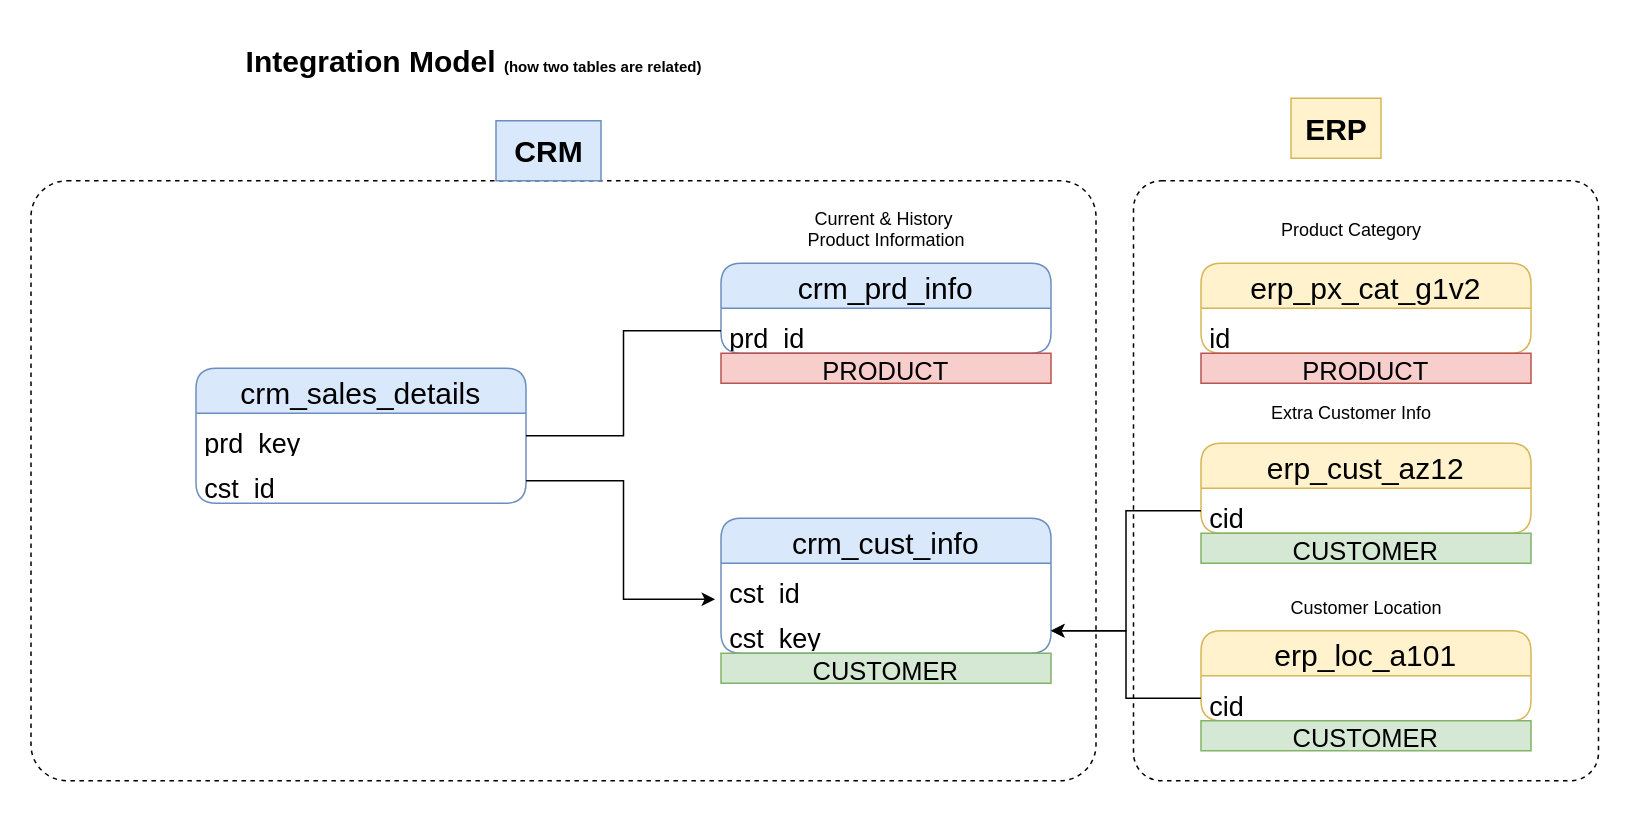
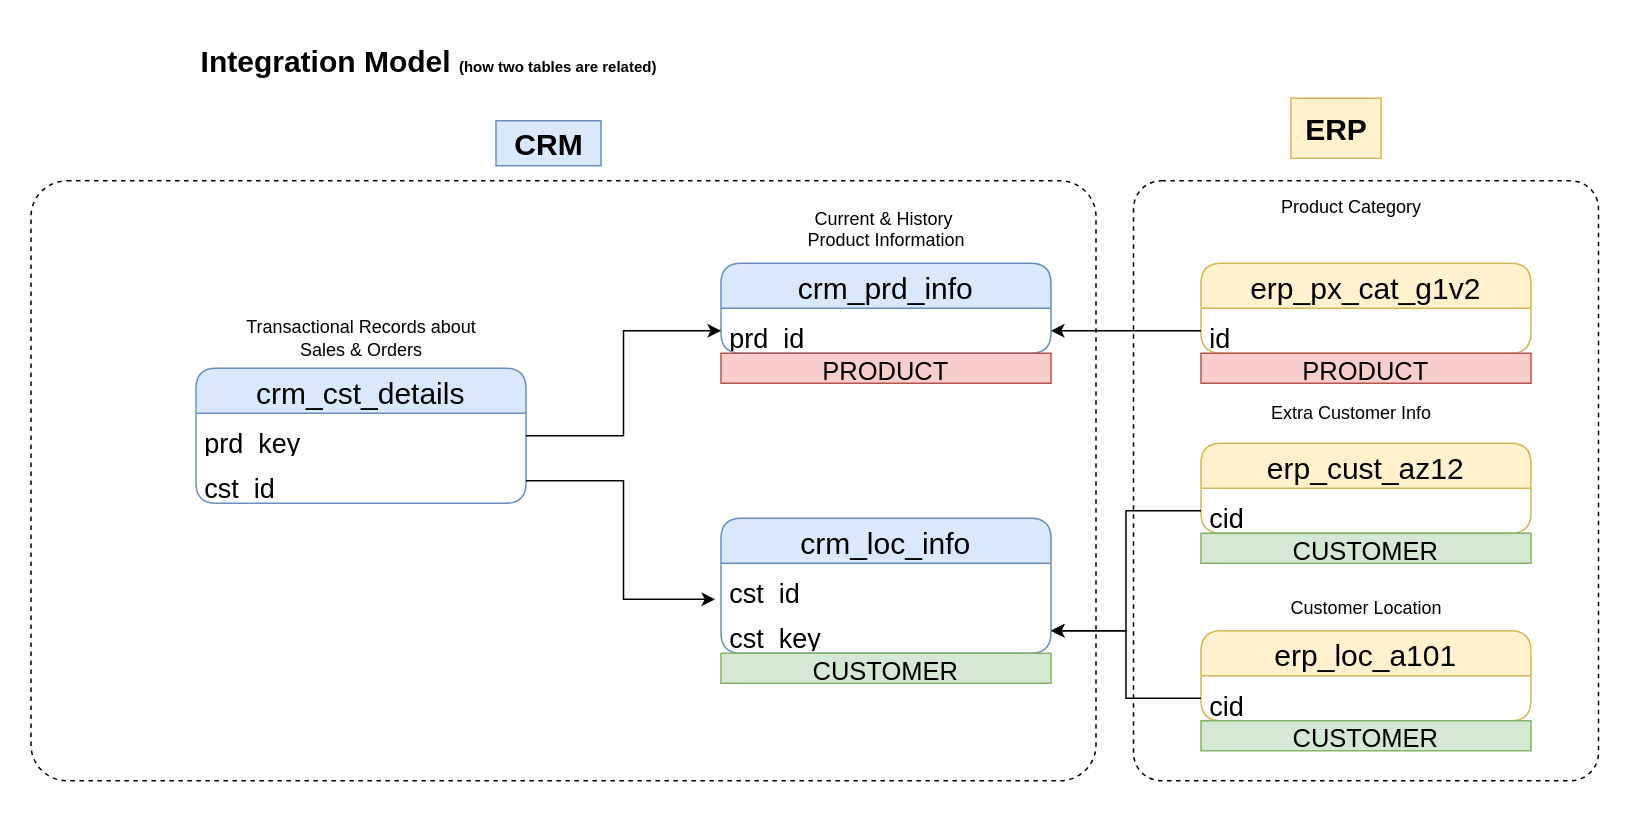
- <mxCell id="2" value="&lt;font style=&quot;&quot;&gt;&lt;b style=&quot;&quot;&gt;&lt;span style=&quot;font-size: 20px;&quot;&gt;Integration Model &lt;/span&gt;&lt;font style=&quot;font-size: 10px;&quot;&gt;(how two tables are related)&lt;/font&gt;&lt;/b&gt;&lt;/font&gt;" style="text;html=1;align=center;verticalAlign=middle;resizable=0;points=[];autosize=1;strokeColor=none;fillColor=none;" parent="1" vertex="1"><mxGeometry x="150" y="20" width="330" height="40" as="geometry" /></mxCell>
+ <mxCell id="2" value="&lt;font style=&quot;&quot;&gt;&lt;b style=&quot;&quot;&gt;&lt;span style=&quot;font-size: 20px;&quot;&gt;Integration Model &lt;/span&gt;&lt;font style=&quot;font-size: 10px;&quot;&gt;(how two tables are related)&lt;/font&gt;&lt;/b&gt;&lt;/font&gt;" style="text;html=1;align=center;verticalAlign=middle;resizable=0;points=[];autosize=1;strokeColor=none;fillColor=none;" parent="1" vertex="1"><mxGeometry x="120" y="20" width="330" height="40" as="geometry" /></mxCell>
- <mxCell id="27" value="&lt;font style=&quot;font-size: 20px;&quot;&gt;&lt;b&gt;CRM&lt;/b&gt;&lt;/font&gt;" style="text;html=1;align=center;verticalAlign=middle;resizable=0;points=[];autosize=1;strokeColor=#6c8ebf;fillColor=#dae8fc;" parent="1" vertex="1"><mxGeometry x="330" y="80" width="70" height="40" as="geometry" /></mxCell>
+ <mxCell id="27" value="&lt;font style=&quot;font-size: 20px;&quot;&gt;&lt;b&gt;CRM&lt;/b&gt;&lt;/font&gt;" style="text;html=1;align=center;verticalAlign=middle;resizable=0;points=[];autosize=1;strokeColor=#6c8ebf;fillColor=#dae8fc;" parent="1" vertex="1"><mxGeometry x="330" y="80" width="70" height="30" as="geometry" /></mxCell>
- <mxCell id="30" value="Product Category" style="text;html=1;align=center;verticalAlign=middle;resizable=0;points=[];autosize=1;strokeColor=none;fillColor=none;" parent="1" vertex="1"><mxGeometry x="840" y="138" width="120" height="30" as="geometry" /></mxCell>
+ <mxCell id="30" value="Product Category" style="text;html=1;align=center;verticalAlign=middle;resizable=0;points=[];autosize=1;strokeColor=none;fillColor=none;" parent="1" vertex="1"><mxGeometry x="840" y="123" width="120" height="30" as="geometry" /></mxCell>
- <mxCell id="13" style="edgeStyle=orthogonalEdgeStyle;rounded=0;orthogonalLoop=1;jettySize=auto;html=1;entryX=0;entryY=0.5;entryDx=0;entryDy=0;endArrow=none;" parent="1" source="10" target="7" edge="1"><mxGeometry relative="1" as="geometry" /></mxCell>
+ <mxCell id="13" style="edgeStyle=orthogonalEdgeStyle;rounded=0;orthogonalLoop=1;jettySize=auto;html=1;entryX=0;entryY=0.5;entryDx=0;entryDy=0;" parent="1" source="10" target="7" edge="1"><mxGeometry relative="1" as="geometry" /></mxCell>
+ <mxCell id="25" style="edgeStyle=orthogonalEdgeStyle;rounded=0;orthogonalLoop=1;jettySize=auto;html=1;exitX=0;exitY=0.5;exitDx=0;exitDy=0;entryX=1;entryY=0.5;entryDx=0;entryDy=0;" parent="1" source="24" target="7" edge="1"><mxGeometry relative="1" as="geometry" /></mxCell>
+ <mxCell id="12" value="&lt;div&gt;&lt;div&gt;Transactional Records about&lt;/div&gt;&lt;/div&gt;&lt;div&gt;Sales &amp;amp; Orders&lt;/div&gt;" style="text;html=1;align=center;verticalAlign=middle;resizable=0;points=[];autosize=1;strokeColor=none;fillColor=none;" parent="1" vertex="1"><mxGeometry x="150" y="205" width="180" height="40" as="geometry" /></mxCell>
- <mxCell id="9" value="&lt;font style=&quot;font-size: 20px;&quot;&gt;crm_sales_details&lt;/font&gt;" style="swimlane;fontStyle=0;childLayout=stackLayout;horizontal=1;startSize=30;horizontalStack=0;resizeParent=1;resizeParentMax=0;resizeLast=0;collapsible=1;marginBottom=0;whiteSpace=wrap;html=1;rounded=1;fillColor=#dae8fc;strokeColor=#6c8ebf;fontSize=26;" parent="1" vertex="1"><mxGeometry x="130" y="245" width="220" height="90" as="geometry" /></mxCell>
+ <mxCell id="9" value="&lt;font style=&quot;font-size: 20px;&quot;&gt;crm_cst_details&lt;/font&gt;" style="swimlane;fontStyle=0;childLayout=stackLayout;horizontal=1;startSize=30;horizontalStack=0;resizeParent=1;resizeParentMax=0;resizeLast=0;collapsible=1;marginBottom=0;whiteSpace=wrap;html=1;rounded=1;fillColor=#dae8fc;strokeColor=#6c8ebf;fontSize=26;" parent="1" vertex="1"><mxGeometry x="130" y="245" width="220" height="90" as="geometry" /></mxCell>
- <mxCell id="3" value="&lt;font style=&quot;font-size: 20px;&quot;&gt;crm_cust_info&lt;/font&gt;" style="swimlane;fontStyle=0;childLayout=stackLayout;horizontal=1;startSize=30;horizontalStack=0;resizeParent=1;resizeParentMax=0;resizeLast=0;collapsible=1;marginBottom=0;whiteSpace=wrap;html=1;rounded=1;fillColor=#dae8fc;strokeColor=#6c8ebf;fontSize=26;" parent="1" vertex="1"><mxGeometry x="480" y="345" width="220" height="90" as="geometry" /></mxCell>
+ <mxCell id="3" value="&lt;font style=&quot;font-size: 20px;&quot;&gt;crm_loc_info&lt;/font&gt;" style="swimlane;fontStyle=0;childLayout=stackLayout;horizontal=1;startSize=30;horizontalStack=0;resizeParent=1;resizeParentMax=0;resizeLast=0;collapsible=1;marginBottom=0;whiteSpace=wrap;html=1;rounded=1;fillColor=#dae8fc;strokeColor=#6c8ebf;fontSize=26;" parent="1" vertex="1"><mxGeometry x="480" y="345" width="220" height="90" as="geometry" /></mxCell>
